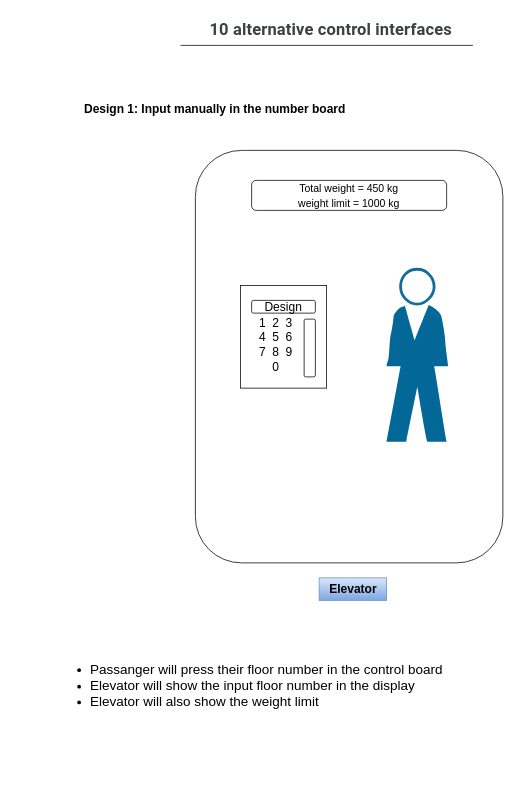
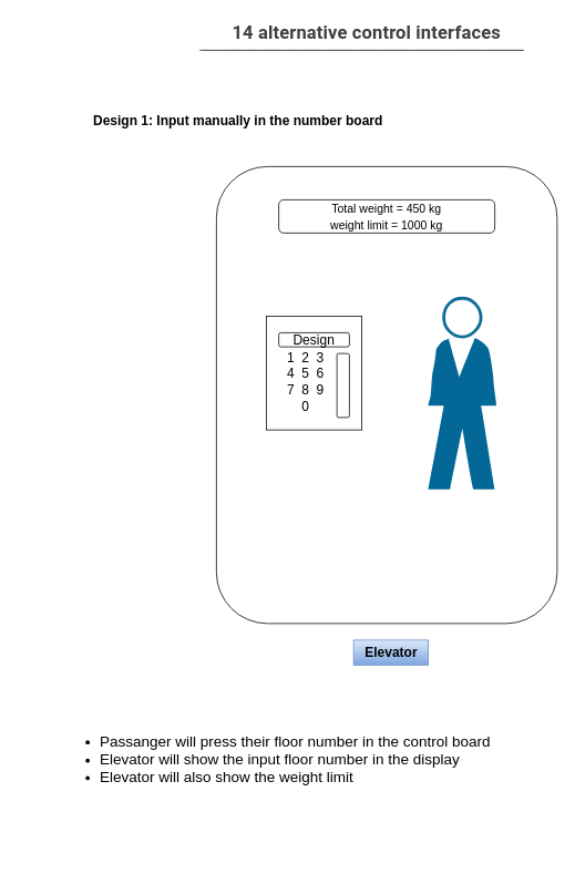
- <mxCell id="2" value="&lt;span style=&quot;font-style: normal; font-size: 22px;&quot;&gt;&lt;b style=&quot;-webkit-tap-highlight-color: transparent; color: rgb(60, 64, 67); font-family: Roboto, Arial, sans-serif; letter-spacing: 0.2px; text-align: start;&quot;&gt;&lt;span style=&quot;-webkit-tap-highlight-color: transparent;&quot;&gt;10 alternative control interfaces&lt;/span&gt;&lt;/b&gt;&amp;nbsp;&lt;/span&gt;" style="text;strokeColor=none;fillColor=none;html=1;align=center;verticalAlign=middle;whiteSpace=wrap;rounded=0;fontSize=16;fontStyle=2" parent="1" vertex="1"><mxGeometry x="249" y="20" width="390" height="40" as="geometry" /></mxCell>
+ <mxCell id="2" value="&lt;span style=&quot;font-style: normal; font-size: 22px;&quot;&gt;&lt;b style=&quot;-webkit-tap-highlight-color: transparent; color: rgb(60, 64, 67); font-family: Roboto, Arial, sans-serif; letter-spacing: 0.2px; text-align: start;&quot;&gt;&lt;span style=&quot;-webkit-tap-highlight-color: transparent;&quot;&gt;14 alternative control interfaces&lt;/span&gt;&lt;/b&gt;&amp;nbsp;&lt;/span&gt;" style="text;strokeColor=none;fillColor=none;html=1;align=center;verticalAlign=middle;whiteSpace=wrap;rounded=0;fontSize=16;fontStyle=2" parent="1" vertex="1"><mxGeometry x="249" y="20" width="390" height="40" as="geometry" /></mxCell>
